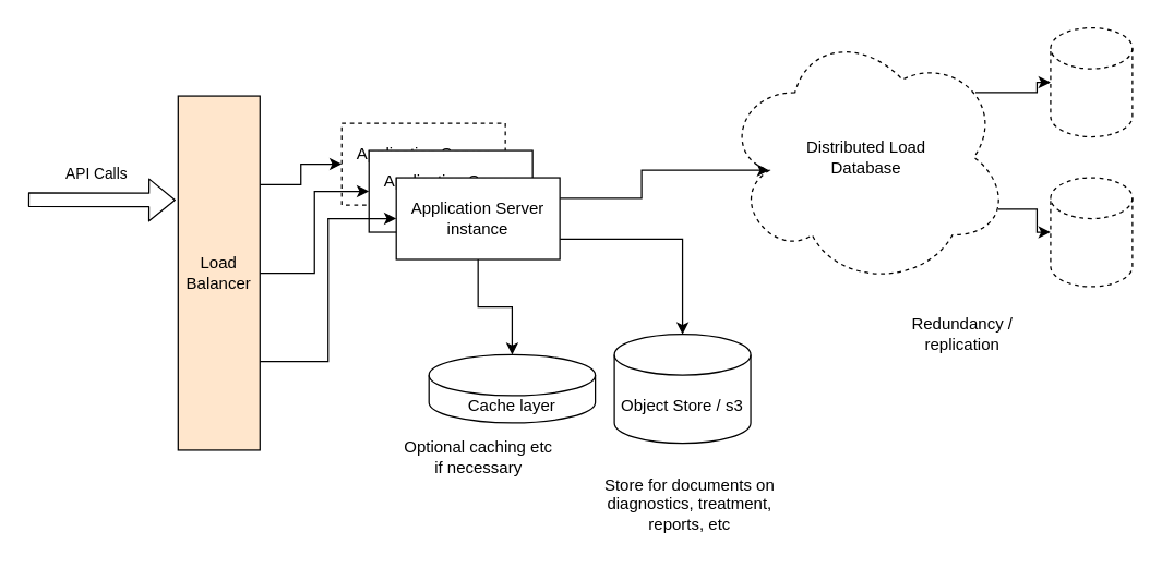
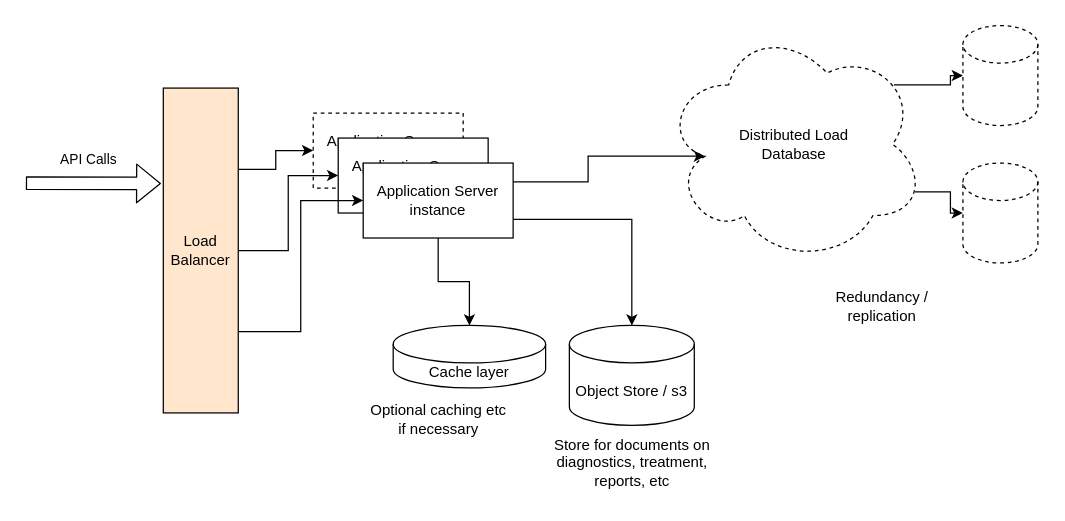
- <mxCell id="15" value="Object Store / s3" style="shape=cylinder3;whiteSpace=wrap;html=1;boundedLbl=1;backgroundOutline=1;size=15;" vertex="1" parent="1"><mxGeometry x="450" y="245" width="100" height="80" as="geometry" /></mxCell>
+ <mxCell id="15" value="Object Store / s3" style="shape=cylinder3;whiteSpace=wrap;html=1;boundedLbl=1;backgroundOutline=1;size=15;" vertex="1" parent="1"><mxGeometry x="455" y="260" width="100" height="80" as="geometry" /></mxCell>
